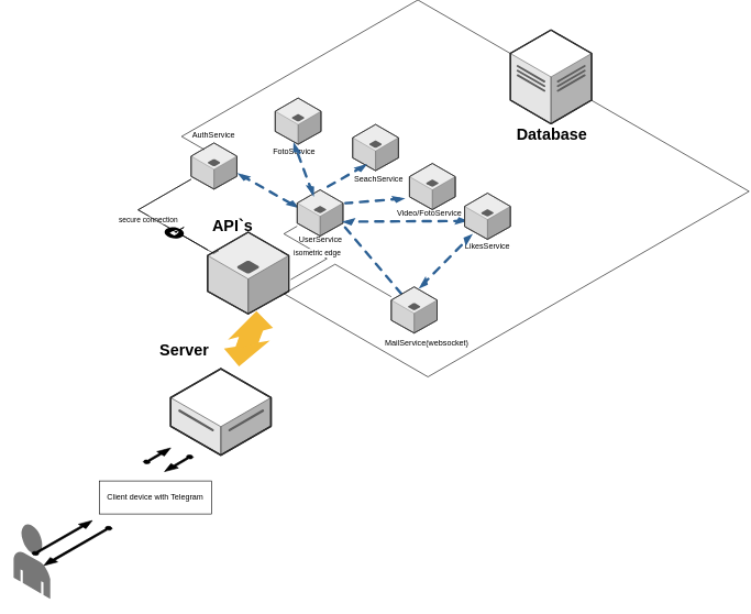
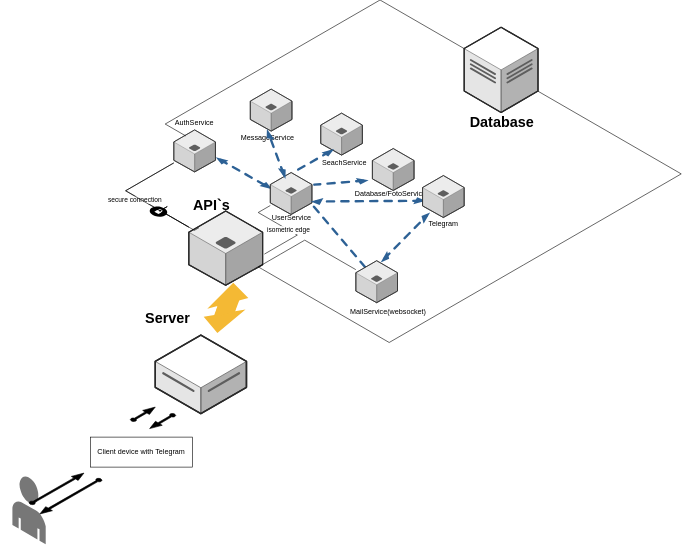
- <mxCell id="33" value="FotoService" style="text;html=1;strokeColor=none;fillColor=none;align=center;verticalAlign=middle;whiteSpace=wrap;rounded=0;" parent="31" vertex="1"><mxGeometry y="58" width="91.28" height="48" as="geometry" /></mxCell>
+ <mxCell id="33" value="MessageService" style="text;html=1;strokeColor=none;fillColor=none;align=center;verticalAlign=middle;whiteSpace=wrap;rounded=0;" parent="31" vertex="1"><mxGeometry y="58" width="91.28" height="48" as="geometry" /></mxCell>
- <mxCell id="39" value="Video/FotoService" style="text;html=1;strokeColor=none;fillColor=none;align=center;verticalAlign=middle;whiteSpace=wrap;rounded=0;" parent="34" vertex="1"><mxGeometry x="165.23" y="50" width="91.28" height="48" as="geometry" /></mxCell>
+ <mxCell id="39" value="Database/FotoService" style="text;html=1;strokeColor=none;fillColor=none;align=center;verticalAlign=middle;whiteSpace=wrap;rounded=0;" parent="34" vertex="1"><mxGeometry x="165.23" y="50" width="91.28" height="48" as="geometry" /></mxCell>
- <mxCell id="41" value="LikesService" style="text;html=1;strokeColor=none;fillColor=none;align=center;verticalAlign=middle;whiteSpace=wrap;rounded=0;" parent="1" vertex="1"><mxGeometry x="692.64" y="323" width="91.28" height="48" as="geometry" /></mxCell>
+ <mxCell id="41" value="Telegram" style="text;html=1;strokeColor=none;fillColor=none;align=center;verticalAlign=middle;whiteSpace=wrap;rounded=0;" parent="1" vertex="1"><mxGeometry x="692.64" y="323" width="91.28" height="48" as="geometry" /></mxCell>
